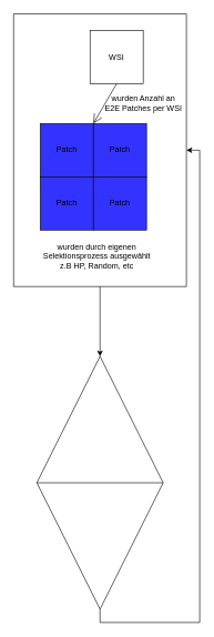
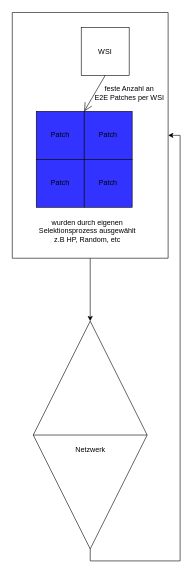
- <mxCell id="14" value="&lt;div&gt;wurden Anzahl an &lt;br&gt;&lt;/div&gt;&lt;div&gt;E2E Patches per WSI&lt;/div&gt;" style="text;html=1;align=center;verticalAlign=middle;resizable=0;points=[];autosize=1;strokeColor=none;fillColor=none;" vertex="1" parent="13"><mxGeometry x="120" y="115" width="150" height="40" as="geometry" /></mxCell>
+ <mxCell id="14" value="&lt;div&gt;feste Anzahl an &lt;br&gt;&lt;/div&gt;&lt;div&gt;E2E Patches per WSI&lt;/div&gt;" style="text;html=1;align=center;verticalAlign=middle;resizable=0;points=[];autosize=1;strokeColor=none;fillColor=none;" vertex="1" parent="13"><mxGeometry x="120" y="115" width="150" height="40" as="geometry" /></mxCell>
+ <mxCell id="11" value="Netzwerk" style="text;html=1;align=center;verticalAlign=middle;resizable=0;points=[];autosize=1;strokeColor=none;fillColor=none;" vertex="1" parent="1"><mxGeometry x="110" y="735" width="80" height="30" as="geometry" /></mxCell>
